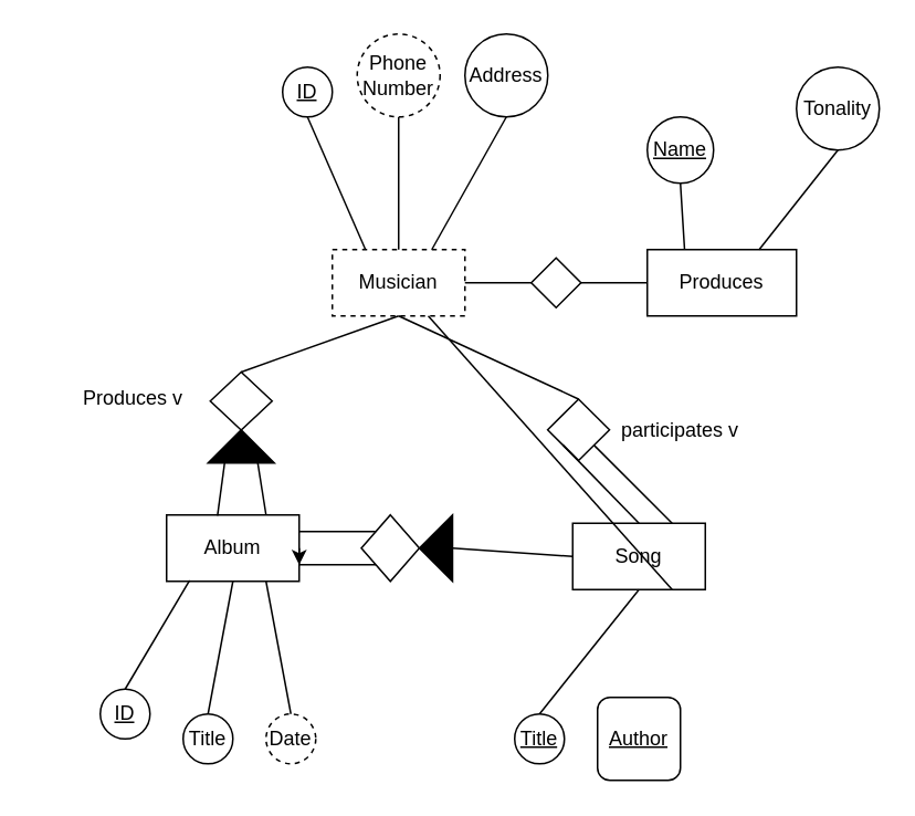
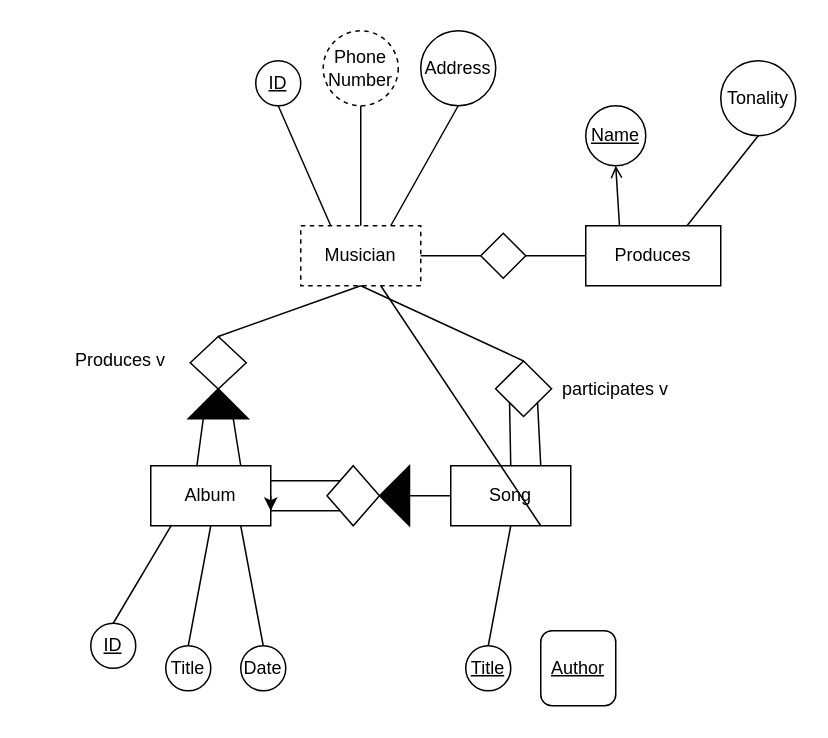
- <mxCell id="14" value="" style="endArrow=none;html=1;rounded=0;entryX=0.5;entryY=1;entryDx=0;entryDy=0;exitX=0.25;exitY=0;exitDx=0;exitDy=0;" edge="1" parent="1" source="5" target="13"><mxGeometry width="50" height="50" relative="1" as="geometry"><mxPoint x="460" y="260" as="sourcePoint" /><mxPoint x="510" y="210" as="targetPoint" /></mxGeometry></mxCell>
+ <mxCell id="14" value="" style="endArrow=open;html=1;rounded=0;entryX=0.5;entryY=1;entryDx=0;entryDy=0;exitX=0.25;exitY=0;exitDx=0;exitDy=0;" edge="1" parent="1" source="5" target="13"><mxGeometry width="50" height="50" relative="1" as="geometry"><mxPoint x="460" y="260" as="sourcePoint" /><mxPoint x="510" y="210" as="targetPoint" /></mxGeometry></mxCell>
- <mxCell id="24" value="Song" style="rounded=0;whiteSpace=wrap;html=1;" vertex="1" parent="1"><mxGeometry x="345" y="315" width="80" height="40" as="geometry" /></mxCell>
+ <mxCell id="24" value="Song" style="rounded=0;whiteSpace=wrap;html=1;" vertex="1" parent="1"><mxGeometry x="300" y="310" width="80" height="40" as="geometry" /></mxCell>
- <mxCell id="21" value="Date" style="ellipse;whiteSpace=wrap;html=1;aspect=fixed;dashed=1;" vertex="1" parent="1"><mxGeometry x="160" y="430" width="30" height="30" as="geometry" /></mxCell>
+ <mxCell id="21" value="Date" style="ellipse;whiteSpace=wrap;html=1;aspect=fixed;" vertex="1" parent="1"><mxGeometry x="160" y="430" width="30" height="30" as="geometry" /></mxCell>
